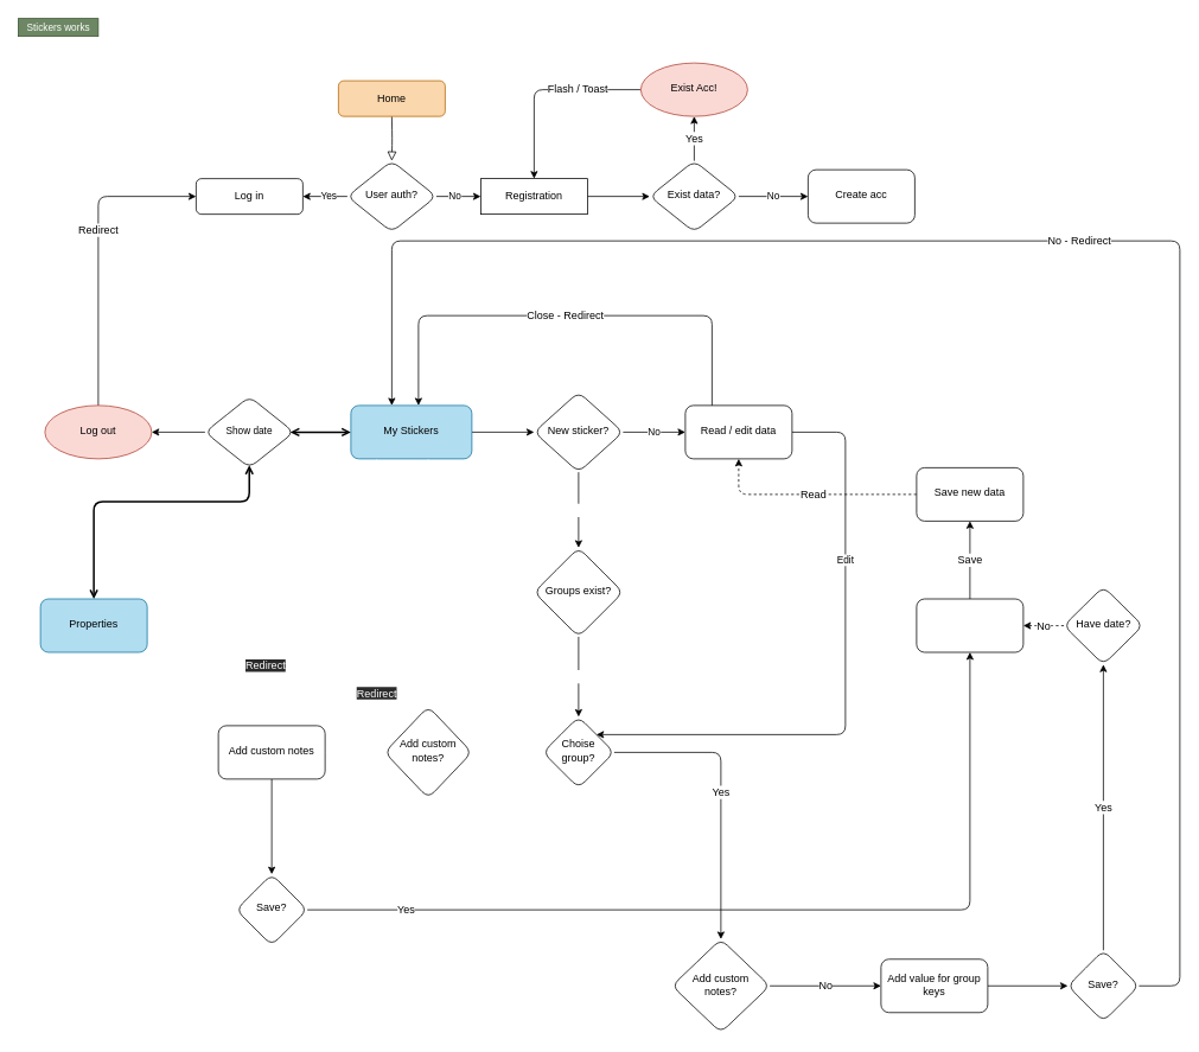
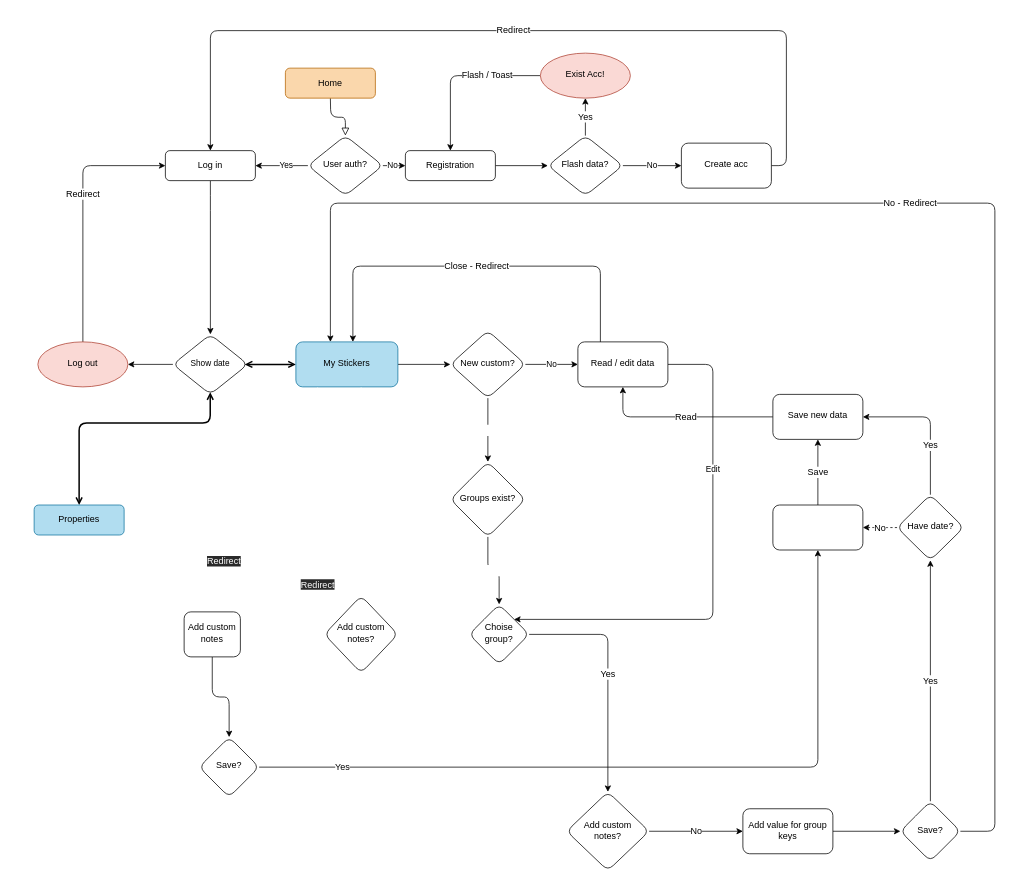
- <mxCell id="33" value="Stickers works" style="text;html=1;align=center;verticalAlign=middle;resizable=0;points=[];autosize=1;strokeColor=#3A5431;fillColor=#6d8764;fontSize=11;fontColor=#ffffff;" vertex="1" parent="1"><mxGeometry width="90" height="20" as="geometry" x="20" y="20" /></mxCell>
+ <mxCell id="18" value="&lt;font style=&quot;font-size: 12px&quot;&gt;Redirect&lt;/font&gt;" style="edgeStyle=orthogonalEdgeStyle;rounded=1;orthogonalLoop=1;jettySize=auto;html=1;exitX=1;exitY=0.5;exitDx=0;exitDy=0;entryX=0.5;entryY=0;entryDx=0;entryDy=0;" edge="1" parent="1" source="19" target="10"><mxGeometry relative="1" as="geometry"><mxPoint x="260" y="200" as="targetPoint" /><Array as="points"><mxPoint x="1048" y="220" /><mxPoint x="1048" y="40" /><mxPoint x="280" y="40" /></Array></mxGeometry></mxCell>
- <mxCell id="13" value="Exist data?" style="rhombus;whiteSpace=wrap;html=1;shadow=0;fontFamily=Helvetica;fontSize=12;align=center;strokeWidth=1;spacing=6;spacingTop=-4;rounded=1;" parent="1" vertex="1"><mxGeometry x="730" y="180" width="100" height="80" as="geometry" /></mxCell>
+ <mxCell id="13" value="Flash data?" style="rhombus;whiteSpace=wrap;html=1;shadow=0;fontFamily=Helvetica;fontSize=12;align=center;strokeWidth=1;spacing=6;spacingTop=-4;rounded=1;" parent="1" vertex="1"><mxGeometry x="730" y="180" width="100" height="80" as="geometry" /></mxCell>
- <mxCell id="6" value="User auth?" style="rhombus;whiteSpace=wrap;html=1;shadow=0;fontFamily=Helvetica;fontSize=12;align=center;strokeWidth=1;spacing=6;spacingTop=-4;rounded=1;" parent="1" vertex="1"><mxGeometry x="390" y="180" width="100" height="80" as="geometry" /></mxCell>
+ <mxCell id="6" value="User auth?" style="rhombus;whiteSpace=wrap;html=1;shadow=0;fontFamily=Helvetica;fontSize=12;align=center;strokeWidth=1;spacing=6;spacingTop=-4;rounded=1;" parent="1" vertex="1"><mxGeometry x="410" y="180" width="100" height="80" as="geometry" /></mxCell>
- <mxCell id="8" value="Registration" style="whiteSpace=wrap;html=1;fontSize=12;glass=0;strokeWidth=1;shadow=0;rounded=0;" parent="1" vertex="1"><mxGeometry x="540" y="200" width="120" height="40" as="geometry" /></mxCell>
+ <mxCell id="8" value="Registration" style="rounded=1;whiteSpace=wrap;html=1;fontSize=12;glass=0;strokeWidth=1;shadow=0;" parent="1" vertex="1"><mxGeometry x="540" y="200" width="120" height="40" as="geometry" /></mxCell>
+ <mxCell id="9" value="" style="edgeStyle=orthogonalEdgeStyle;rounded=1;orthogonalLoop=1;jettySize=auto;html=1;entryX=0.5;entryY=0;entryDx=0;entryDy=0;" parent="1" source="10" target="17" edge="1"><mxGeometry relative="1" as="geometry"><mxPoint x="280" y="300" as="targetPoint" /><Array as="points"><mxPoint x="280" y="270" /><mxPoint x="280" y="270" /></Array></mxGeometry></mxCell>
- <mxCell id="27" value="&lt;font style=&quot;font-size: 12px&quot;&gt;New sticker?&lt;/font&gt;" style="rhombus;whiteSpace=wrap;html=1;shadow=0;strokeWidth=1;spacing=6;spacingTop=-4;rounded=1;" vertex="1" parent="1"><mxGeometry x="600" y="440" width="100" height="90" as="geometry" /></mxCell>
+ <mxCell id="27" value="&lt;font style=&quot;font-size: 12px&quot;&gt;New custom?&lt;/font&gt;" style="rhombus;whiteSpace=wrap;html=1;shadow=0;strokeWidth=1;spacing=6;spacingTop=-4;rounded=1;" vertex="1" parent="1"><mxGeometry x="600" y="440" width="100" height="90" as="geometry" /></mxCell>
- <mxCell id="31" value="Read" style="edgeStyle=orthogonalEdgeStyle;rounded=1;orthogonalLoop=1;jettySize=auto;html=1;exitX=0;exitY=0.5;exitDx=0;exitDy=0;entryX=0.5;entryY=1;entryDx=0;entryDy=0;fontSize=12;dashed=1;" edge="1" parent="1" source="32" target="30"><mxGeometry x="-0.037" relative="1" as="geometry"><mxPoint as="offset" /></mxGeometry></mxCell>
+ <mxCell id="31" value="Read" style="edgeStyle=orthogonalEdgeStyle;rounded=1;orthogonalLoop=1;jettySize=auto;html=1;exitX=0;exitY=0.5;exitDx=0;exitDy=0;entryX=0.5;entryY=1;entryDx=0;entryDy=0;fontSize=12;" edge="1" parent="1" source="32" target="30"><mxGeometry x="-0.037" relative="1" as="geometry"><mxPoint as="offset" /></mxGeometry></mxCell>
+ <mxCell id="53" value="Yes" style="edgeStyle=orthogonalEdgeStyle;rounded=1;orthogonalLoop=1;jettySize=auto;html=1;exitX=0.5;exitY=0;exitDx=0;exitDy=0;entryX=1;entryY=0.5;entryDx=0;entryDy=0;fontSize=12;startArrow=none;startFill=0;endArrow=classic;endFill=1;" edge="1" parent="1" source="55" target="32"><mxGeometry x="-0.317" relative="1" as="geometry"><mxPoint as="offset" /></mxGeometry></mxCell>
- <mxCell id="22" value="&lt;font color=&quot;#000000&quot;&gt;Properties&lt;/font&gt;" style="whiteSpace=wrap;html=1;shadow=0;strokeWidth=1;spacing=6;spacingTop=-4;rounded=1;fillColor=#b1ddf0;strokeColor=#10739e;" vertex="1" parent="1"><mxGeometry x="45" y="672.5" width="120" height="60" as="geometry" /></mxCell>
+ <mxCell id="22" value="&lt;font color=&quot;#000000&quot;&gt;Properties&lt;/font&gt;" style="whiteSpace=wrap;html=1;shadow=0;strokeWidth=1;spacing=6;spacingTop=-4;rounded=1;fillColor=#b1ddf0;strokeColor=#10739e;" vertex="1" parent="1"><mxGeometry x="45" y="672.5" width="120" height="40" as="geometry" /></mxCell>
- <mxCell id="40" value="Add custom notes" style="whiteSpace=wrap;html=1;shadow=0;strokeWidth=1;spacing=6;spacingTop=-4;rounded=1;" vertex="1" parent="1"><mxGeometry x="245" y="815" width="120" height="60" as="geometry" /></mxCell>
+ <mxCell id="40" value="Add custom notes" style="whiteSpace=wrap;html=1;shadow=0;strokeWidth=1;spacing=6;spacingTop=-4;rounded=1;" vertex="1" parent="1"><mxGeometry x="245" y="815" width="75" height="60" as="geometry" /></mxCell>
- <mxCell id="36" value="Choise group?" style="rhombus;whiteSpace=wrap;html=1;shadow=0;strokeWidth=1;spacing=6;spacingTop=-4;rounded=1;" vertex="1" parent="1"><mxGeometry x="610" y="805" width="80" height="80" as="geometry" /></mxCell>
+ <mxCell id="36" value="Choise group?" style="rhombus;whiteSpace=wrap;html=1;shadow=0;strokeWidth=1;spacing=6;spacingTop=-4;rounded=1;" vertex="1" parent="1"><mxGeometry x="625" y="805" width="80" height="80" as="geometry" /></mxCell>
